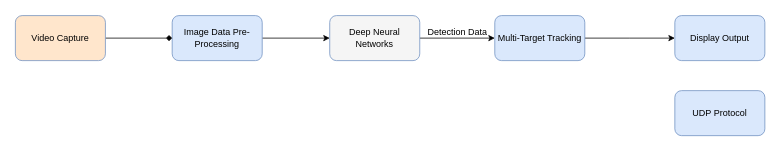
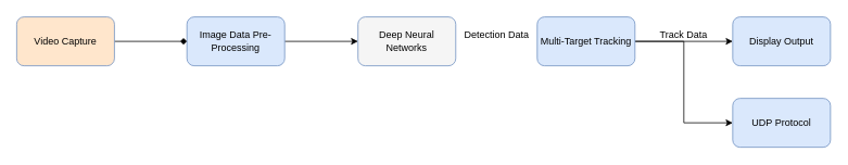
+ <mxCell id="10" value="Track Data" style="text;html=1;strokeColor=none;fillColor=none;align=center;verticalAlign=middle;whiteSpace=wrap;rounded=0;" vertex="1" parent="1"><mxGeometry x="799" y="28" width="80" height="30" as="geometry" /></mxCell>
- <mxCell id="4" value="" style="edgeStyle=orthogonalEdgeStyle;rounded=0;orthogonalLoop=1;jettySize=auto;html=1;" edge="1" parent="1" source="5" target="8"><mxGeometry relative="1" as="geometry" /></mxCell>
+ <mxCell id="7" style="edgeStyle=orthogonalEdgeStyle;rounded=0;orthogonalLoop=1;jettySize=auto;html=1;exitX=1;exitY=0.5;exitDx=0;exitDy=0;entryX=0;entryY=0.5;entryDx=0;entryDy=0;" edge="1" parent="1" source="8" target="12"><mxGeometry relative="1" as="geometry" /></mxCell>
